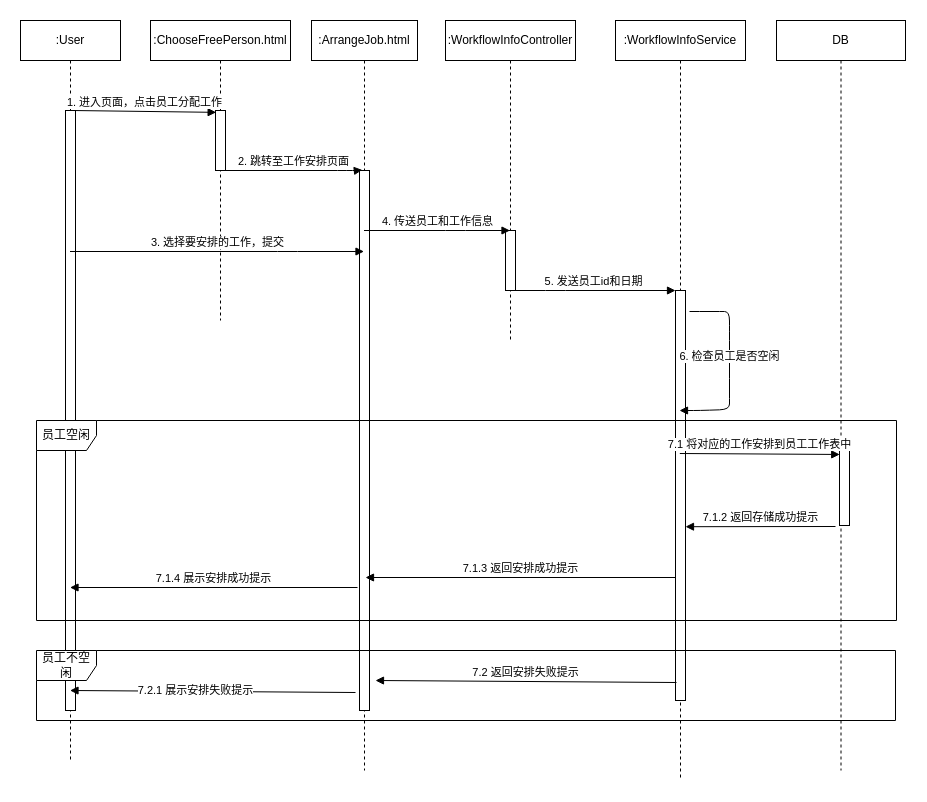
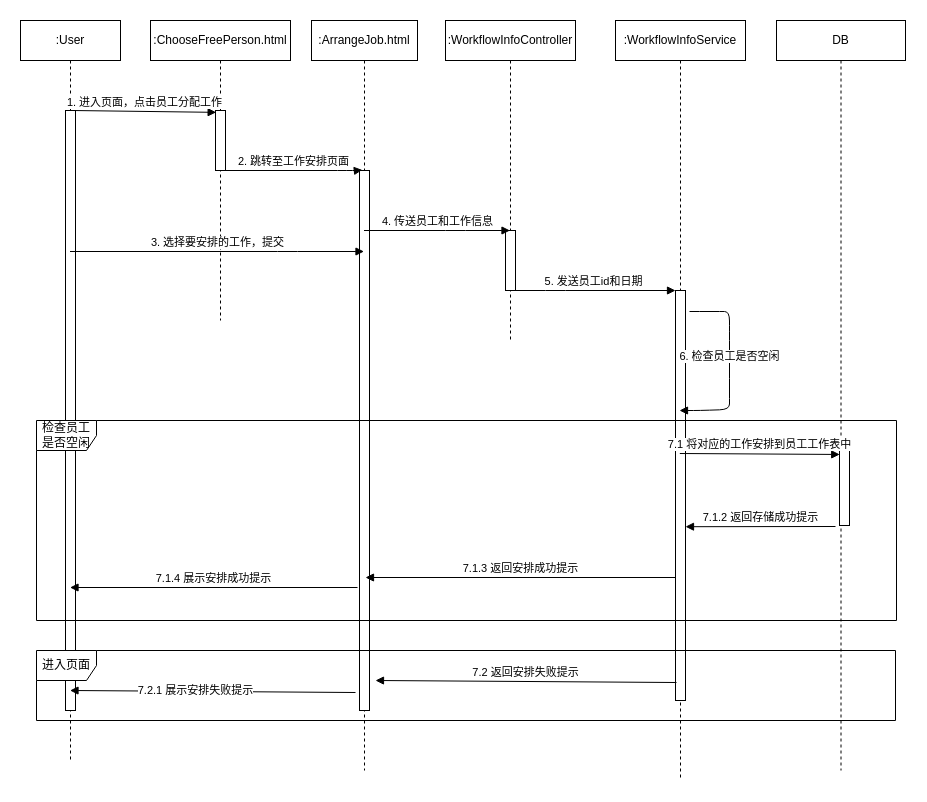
- <mxCell id="14" value="员工空闲" style="shape=umlFrame;whiteSpace=wrap;html=1;" vertex="1" parent="13"><mxGeometry x="-740" y="400" width="860" height="200" as="geometry" /></mxCell>
+ <mxCell id="14" value="检查员工是否空闲" style="shape=umlFrame;whiteSpace=wrap;html=1;" vertex="1" parent="13"><mxGeometry x="-740" y="400" width="860" height="200" as="geometry" /></mxCell>
- <mxCell id="15" value="员工不空闲" style="shape=umlFrame;whiteSpace=wrap;html=1;" vertex="1" parent="13"><mxGeometry x="-740" y="630" width="859" height="70" as="geometry" /></mxCell>
+ <mxCell id="15" value="进入页面" style="shape=umlFrame;whiteSpace=wrap;html=1;" vertex="1" parent="13"><mxGeometry x="-740" y="630" width="859" height="70" as="geometry" /></mxCell>
